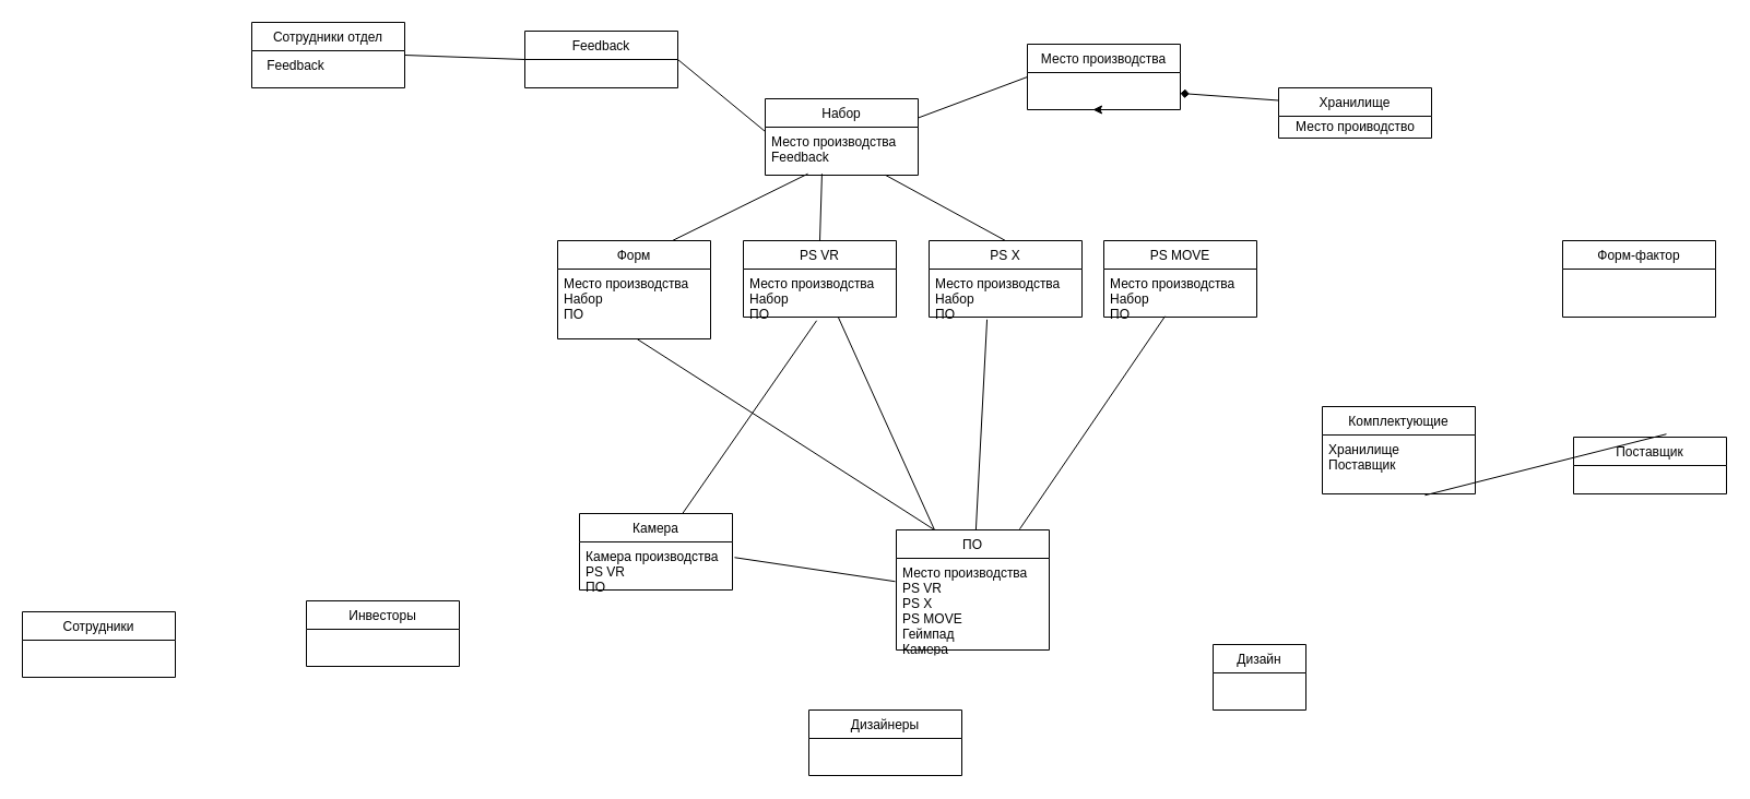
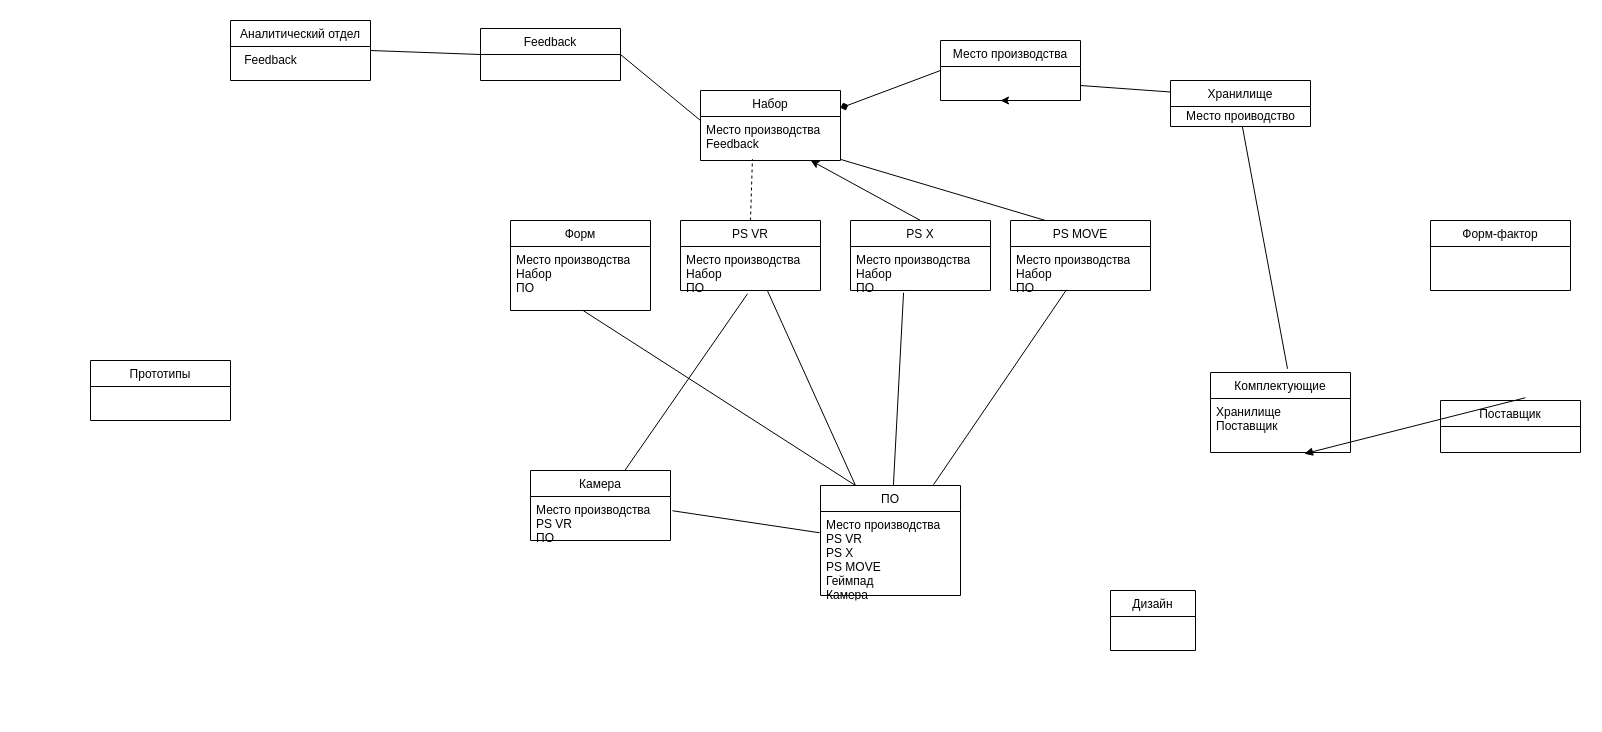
- <mxCell id="42" value="Сотрудники отдел" style="swimlane;fontStyle=0;childLayout=stackLayout;horizontal=1;startSize=26;fillColor=none;horizontalStack=0;resizeParent=1;resizeParentMax=0;resizeLast=0;collapsible=1;marginBottom=0;" vertex="1" parent="41"><mxGeometry width="140" height="60" as="geometry" /></mxCell>
+ <mxCell id="42" value="Аналитический отдел" style="swimlane;fontStyle=0;childLayout=stackLayout;horizontal=1;startSize=26;fillColor=none;horizontalStack=0;resizeParent=1;resizeParentMax=0;resizeLast=0;collapsible=1;marginBottom=0;" vertex="1" parent="41"><mxGeometry width="140" height="60" as="geometry" /></mxCell>
- <mxCell id="36" value="" style="endArrow=diamond;html=1;exitX=0;exitY=0.25;exitDx=0;exitDy=0;entryX=1;entryY=0.75;entryDx=0;entryDy=0;" edge="1" parent="1" source="19" target="17"><mxGeometry width="50" height="50" relative="1" as="geometry"><mxPoint x="725" y="330" as="sourcePoint" /><mxPoint x="849.06" y="271.246" as="targetPoint" /></mxGeometry></mxCell>
+ <mxCell id="36" value="" style="endArrow=none;html=1;exitX=0;exitY=0.25;exitDx=0;exitDy=0;entryX=1;entryY=0.75;entryDx=0;entryDy=0;" edge="1" parent="1" source="19" target="17"><mxGeometry width="50" height="50" relative="1" as="geometry"><mxPoint x="725" y="330" as="sourcePoint" /><mxPoint x="849.06" y="271.246" as="targetPoint" /></mxGeometry></mxCell>
- <mxCell id="35" value="" style="endArrow=none;html=1;exitX=0;exitY=0.5;exitDx=0;exitDy=0;entryX=1;entryY=0.25;entryDx=0;entryDy=0;" edge="1" parent="1" source="17" target="2"><mxGeometry width="50" height="50" relative="1" as="geometry"><mxPoint x="715" y="320" as="sourcePoint" /><mxPoint x="839.06" y="261.246" as="targetPoint" /></mxGeometry></mxCell>
+ <mxCell id="35" value="" style="endArrow=diamond;html=1;exitX=0;exitY=0.5;exitDx=0;exitDy=0;entryX=1;entryY=0.25;entryDx=0;entryDy=0;" edge="1" parent="1" source="17" target="2"><mxGeometry width="50" height="50" relative="1" as="geometry"><mxPoint x="715" y="320" as="sourcePoint" /><mxPoint x="839.06" y="261.246" as="targetPoint" /></mxGeometry></mxCell>
- <mxCell id="27" value="" style="endArrow=none;html=1;exitX=0.5;exitY=0;exitDx=0;exitDy=0;" edge="1" parent="1" source="8" target="3"><mxGeometry width="50" height="50" relative="1" as="geometry"><mxPoint x="635" y="240" as="sourcePoint" /><mxPoint x="759.06" y="181.246" as="targetPoint" /></mxGeometry></mxCell>
+ <mxCell id="27" value="" style="endArrow=classic;html=1;exitX=0.5;exitY=0;exitDx=0;exitDy=0;" edge="1" parent="1" source="8" target="3"><mxGeometry width="50" height="50" relative="1" as="geometry"><mxPoint x="635" y="240" as="sourcePoint" /><mxPoint x="759.06" y="181.246" as="targetPoint" /></mxGeometry></mxCell>
- <mxCell id="25" value="" style="endArrow=none;html=1;exitX=0.75;exitY=0;exitDx=0;exitDy=0;entryX=0.279;entryY=0.971;entryDx=0;entryDy=0;entryPerimeter=0;" edge="1" parent="1" source="4" target="3"><mxGeometry width="50" height="50" relative="1" as="geometry"><mxPoint x="770" y="420" as="sourcePoint" /><mxPoint x="820" y="370" as="targetPoint" /></mxGeometry></mxCell>
- <mxCell id="26" value="" style="endArrow=none;html=1;exitX=0.5;exitY=0;exitDx=0;exitDy=0;entryX=0.371;entryY=0.971;entryDx=0;entryDy=0;entryPerimeter=0;" edge="1" parent="1" source="6" target="3"><mxGeometry width="50" height="50" relative="1" as="geometry"><mxPoint x="625" y="230" as="sourcePoint" /><mxPoint x="749.06" y="171.246" as="targetPoint" /></mxGeometry></mxCell>
+ <mxCell id="26" value="" style="endArrow=none;html=1;exitX=0.5;exitY=0;exitDx=0;exitDy=0;entryX=0.371;entryY=0.971;entryDx=0;entryDy=0;entryPerimeter=0;dashed=1;" edge="1" parent="1" source="6" target="3"><mxGeometry width="50" height="50" relative="1" as="geometry"><mxPoint x="625" y="230" as="sourcePoint" /><mxPoint x="749.06" y="171.246" as="targetPoint" /></mxGeometry></mxCell>
+ <mxCell id="28" value="" style="endArrow=none;html=1;exitX=0.25;exitY=0;exitDx=0;exitDy=0;" edge="1" parent="1" source="10" target="3"><mxGeometry width="50" height="50" relative="1" as="geometry"><mxPoint x="645" y="250" as="sourcePoint" /><mxPoint x="769.06" y="191.246" as="targetPoint" /></mxGeometry></mxCell>
+ <mxCell id="37" value="" style="endArrow=none;html=1;exitX=0.55;exitY=-0.047;exitDx=0;exitDy=0;exitPerimeter=0;" edge="1" parent="1" source="21" target="20"><mxGeometry width="50" height="50" relative="1" as="geometry"><mxPoint x="735" y="340" as="sourcePoint" /><mxPoint x="859.06" y="281.246" as="targetPoint" /></mxGeometry></mxCell>
+ <mxCell id="50" value="Прототипы" style="swimlane;fontStyle=0;childLayout=stackLayout;horizontal=1;startSize=26;fillColor=none;horizontalStack=0;resizeParent=1;resizeParentMax=0;resizeLast=0;collapsible=1;marginBottom=0;" vertex="1" parent="49"><mxGeometry width="140" height="60" as="geometry" /></mxCell>
- <mxCell id="38" value="" style="endArrow=none;html=1;exitX=0.607;exitY=-0.053;exitDx=0;exitDy=0;entryX=0.671;entryY=1.023;entryDx=0;entryDy=0;entryPerimeter=0;exitPerimeter=0;" edge="1" parent="1" source="23" target="22"><mxGeometry width="50" height="50" relative="1" as="geometry"><mxPoint x="745" y="350" as="sourcePoint" /><mxPoint x="869.06" y="291.246" as="targetPoint" /></mxGeometry></mxCell>
+ <mxCell id="38" value="" style="endArrow=block;html=1;exitX=0.607;exitY=-0.053;exitDx=0;exitDy=0;entryX=0.671;entryY=1.023;entryDx=0;entryDy=0;entryPerimeter=0;exitPerimeter=0;" edge="1" parent="1" source="23" target="22"><mxGeometry width="50" height="50" relative="1" as="geometry"><mxPoint x="745" y="350" as="sourcePoint" /><mxPoint x="869.06" y="291.246" as="targetPoint" /></mxGeometry></mxCell>
- <mxCell id="13" value="Камера производства&#10;PS VR&#10;ПО" style="text;strokeColor=none;fillColor=none;align=left;verticalAlign=top;spacingLeft=4;spacingRight=4;overflow=hidden;rotatable=0;points=[[0,0.5],[1,0.5]];portConstraint=eastwest;" vertex="1" parent="12"><mxGeometry y="26" width="140" height="44" as="geometry" /></mxCell>
+ <mxCell id="13" value="Место производства&#10;PS VR&#10;ПО" style="text;strokeColor=none;fillColor=none;align=left;verticalAlign=top;spacingLeft=4;spacingRight=4;overflow=hidden;rotatable=0;points=[[0,0.5],[1,0.5]];portConstraint=eastwest;" vertex="1" parent="12"><mxGeometry y="26" width="140" height="44" as="geometry" /></mxCell>
- <mxCell id="46" value="Инвесторы" style="swimlane;fontStyle=0;childLayout=stackLayout;horizontal=1;startSize=26;fillColor=none;horizontalStack=0;resizeParent=1;resizeParentMax=0;resizeLast=0;collapsible=1;marginBottom=0;" vertex="1" parent="45"><mxGeometry width="140" height="60" as="geometry" /></mxCell>
- <mxCell id="52" value="Сотрудники" style="swimlane;fontStyle=0;childLayout=stackLayout;horizontal=1;startSize=26;fillColor=none;horizontalStack=0;resizeParent=1;resizeParentMax=0;resizeLast=0;collapsible=1;marginBottom=0;" vertex="1" parent="51"><mxGeometry width="140" height="60" as="geometry" /></mxCell>
- <mxCell id="48" value="Дизайнеры" style="swimlane;fontStyle=0;childLayout=stackLayout;horizontal=1;startSize=26;fillColor=none;horizontalStack=0;resizeParent=1;resizeParentMax=0;resizeLast=0;collapsible=1;marginBottom=0;" vertex="1" parent="47"><mxGeometry width="140" height="60" as="geometry" /></mxCell>
